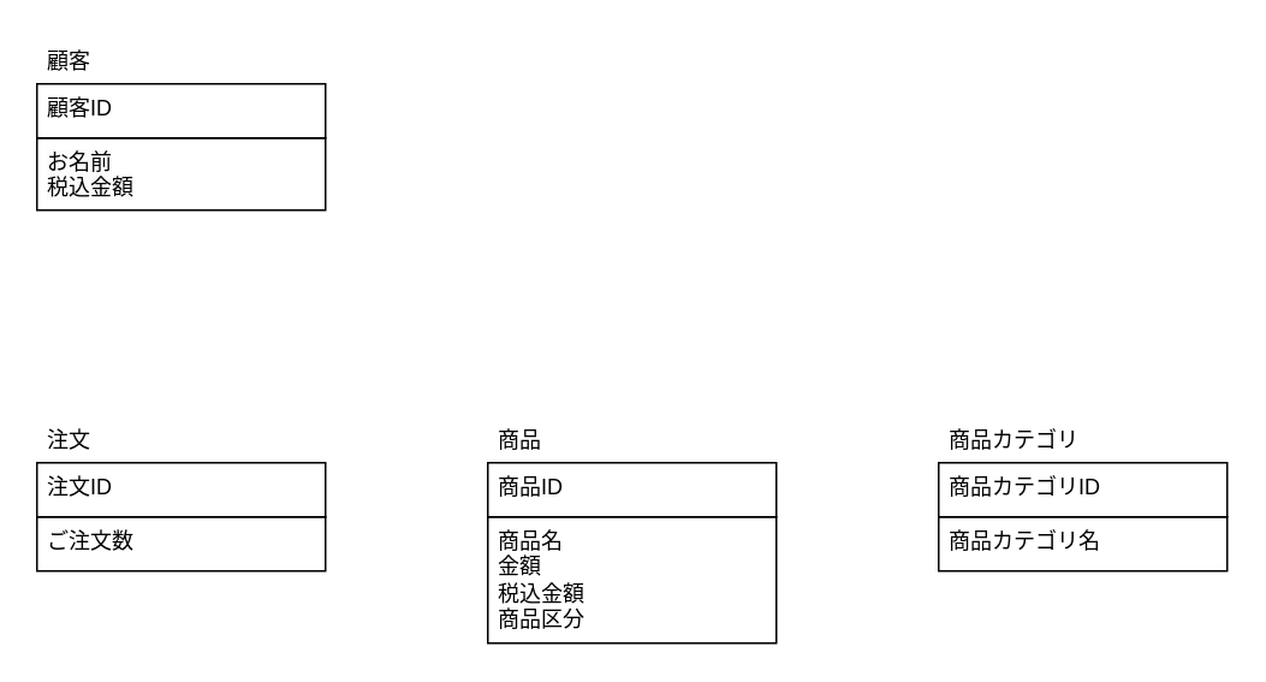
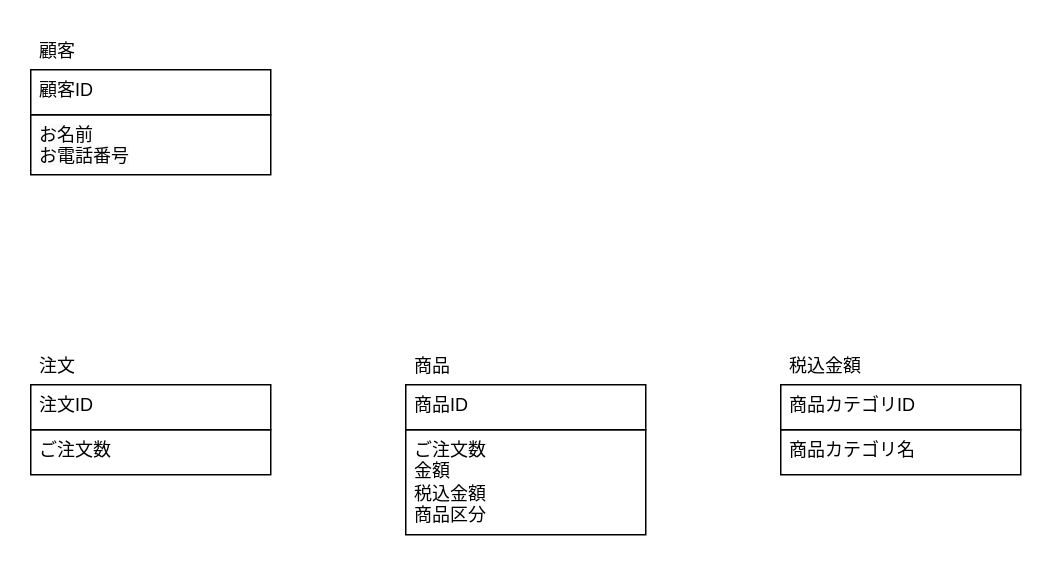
- <mxCell id="4" value="&lt;span style=&quot;color: rgb(0, 0, 0); font-family: Helvetica; font-size: 12px; font-style: normal; font-variant-ligatures: normal; font-variant-caps: normal; font-weight: 400; letter-spacing: normal; orphans: 2; text-align: left; text-indent: 0px; text-transform: none; widows: 2; word-spacing: 0px; -webkit-text-stroke-width: 0px; background-color: rgb(251, 251, 251); text-decoration-thickness: initial; text-decoration-style: initial; text-decoration-color: initial; float: none; display: inline !important;&quot;&gt;お名前&lt;/span&gt;&lt;br style=&quot;--tw-border-spacing-x: 0; --tw-border-spacing-y: 0; --tw-translate-x: 0; --tw-translate-y: 0; --tw-rotate: 0; --tw-skew-x: 0; --tw-skew-y: 0; --tw-scale-x: 1; --tw-scale-y: 1; --tw-pan-x: ; --tw-pan-y: ; --tw-pinch-zoom: ; --tw-scroll-snap-strictness: proximity; --tw-ordinal: ; --tw-slashed-zero: ; --tw-numeric-figure: ; --tw-numeric-spacing: ; --tw-numeric-fraction: ; --tw-ring-inset: ; --tw-ring-offset-width: 0px; --tw-ring-offset-color: #fff; --tw-ring-color: rgba(59,130,246,.5); --tw-ring-offset-shadow: 0 0 #0000; --tw-ring-shadow: 0 0 #0000; --tw-shadow: 0 0 #0000; --tw-shadow-colored: 0 0 #0000; --tw-blur: ; --tw-brightness: ; --tw-contrast: ; --tw-grayscale: ; --tw-hue-rotate: ; --tw-invert: ; --tw-saturate: ; --tw-sepia: ; --tw-drop-shadow: ; --tw-backdrop-blur: ; --tw-backdrop-brightness: ; --tw-backdrop-contrast: ; --tw-backdrop-grayscale: ; --tw-backdrop-hue-rotate: ; --tw-backdrop-invert: ; --tw-backdrop-opacity: ; --tw-backdrop-saturate: ; --tw-backdrop-sepia: ; border-color: var(--border-color); color: rgb(0, 0, 0); font-family: Helvetica; font-size: 12px; font-style: normal; font-variant-ligatures: normal; font-variant-caps: normal; font-weight: 400; letter-spacing: normal; orphans: 2; text-align: left; text-indent: 0px; text-transform: none; widows: 2; word-spacing: 0px; -webkit-text-stroke-width: 0px; background-color: rgb(251, 251, 251); text-decoration-thickness: initial; text-decoration-style: initial; text-decoration-color: initial;&quot;&gt;&lt;span style=&quot;color: rgb(0, 0, 0); font-family: Helvetica; font-size: 12px; font-style: normal; font-variant-ligatures: normal; font-variant-caps: normal; font-weight: 400; letter-spacing: normal; orphans: 2; text-align: left; text-indent: 0px; text-transform: none; widows: 2; word-spacing: 0px; -webkit-text-stroke-width: 0px; background-color: rgb(251, 251, 251); text-decoration-thickness: initial; text-decoration-style: initial; text-decoration-color: initial; float: none; display: inline !important;&quot;&gt;税込金額&lt;/span&gt;" style="text;html=1;align=left;verticalAlign=top;resizable=0;points=[];autosize=1;strokeColor=default;fillColor=none;spacingLeft=4;spacingRight=4;" parent="2" vertex="1"><mxGeometry y="56" width="160" height="40" as="geometry" /></mxCell>
+ <mxCell id="4" value="&lt;span style=&quot;color: rgb(0, 0, 0); font-family: Helvetica; font-size: 12px; font-style: normal; font-variant-ligatures: normal; font-variant-caps: normal; font-weight: 400; letter-spacing: normal; orphans: 2; text-align: left; text-indent: 0px; text-transform: none; widows: 2; word-spacing: 0px; -webkit-text-stroke-width: 0px; background-color: rgb(251, 251, 251); text-decoration-thickness: initial; text-decoration-style: initial; text-decoration-color: initial; float: none; display: inline !important;&quot;&gt;お名前&lt;/span&gt;&lt;br style=&quot;--tw-border-spacing-x: 0; --tw-border-spacing-y: 0; --tw-translate-x: 0; --tw-translate-y: 0; --tw-rotate: 0; --tw-skew-x: 0; --tw-skew-y: 0; --tw-scale-x: 1; --tw-scale-y: 1; --tw-pan-x: ; --tw-pan-y: ; --tw-pinch-zoom: ; --tw-scroll-snap-strictness: proximity; --tw-ordinal: ; --tw-slashed-zero: ; --tw-numeric-figure: ; --tw-numeric-spacing: ; --tw-numeric-fraction: ; --tw-ring-inset: ; --tw-ring-offset-width: 0px; --tw-ring-offset-color: #fff; --tw-ring-color: rgba(59,130,246,.5); --tw-ring-offset-shadow: 0 0 #0000; --tw-ring-shadow: 0 0 #0000; --tw-shadow: 0 0 #0000; --tw-shadow-colored: 0 0 #0000; --tw-blur: ; --tw-brightness: ; --tw-contrast: ; --tw-grayscale: ; --tw-hue-rotate: ; --tw-invert: ; --tw-saturate: ; --tw-sepia: ; --tw-drop-shadow: ; --tw-backdrop-blur: ; --tw-backdrop-brightness: ; --tw-backdrop-contrast: ; --tw-backdrop-grayscale: ; --tw-backdrop-hue-rotate: ; --tw-backdrop-invert: ; --tw-backdrop-opacity: ; --tw-backdrop-saturate: ; --tw-backdrop-sepia: ; border-color: var(--border-color); color: rgb(0, 0, 0); font-family: Helvetica; font-size: 12px; font-style: normal; font-variant-ligatures: normal; font-variant-caps: normal; font-weight: 400; letter-spacing: normal; orphans: 2; text-align: left; text-indent: 0px; text-transform: none; widows: 2; word-spacing: 0px; -webkit-text-stroke-width: 0px; background-color: rgb(251, 251, 251); text-decoration-thickness: initial; text-decoration-style: initial; text-decoration-color: initial;&quot;&gt;&lt;span style=&quot;color: rgb(0, 0, 0); font-family: Helvetica; font-size: 12px; font-style: normal; font-variant-ligatures: normal; font-variant-caps: normal; font-weight: 400; letter-spacing: normal; orphans: 2; text-align: left; text-indent: 0px; text-transform: none; widows: 2; word-spacing: 0px; -webkit-text-stroke-width: 0px; background-color: rgb(251, 251, 251); text-decoration-thickness: initial; text-decoration-style: initial; text-decoration-color: initial; float: none; display: inline !important;&quot;&gt;お電話番号&lt;/span&gt;" style="text;html=1;align=left;verticalAlign=top;resizable=0;points=[];autosize=1;strokeColor=default;fillColor=none;spacingLeft=4;spacingRight=4;" parent="2" vertex="1"><mxGeometry y="56" width="160" height="40" as="geometry" /></mxCell>
- <mxCell id="11" value="商品カテゴリ" style="swimlane;fontStyle=0;childLayout=stackLayout;horizontal=1;startSize=26;horizontalStack=0;resizeParent=1;resizeParentMax=0;resizeLast=0;collapsible=1;marginBottom=0;align=left;fontSize=12;whiteSpace=wrap;html=1;verticalAlign=top;labelPosition=center;verticalLabelPosition=middle;fillColor=none;strokeColor=none;gradientColor=none;spacingLeft=4;spacingRight=4;" parent="1" vertex="1"><mxGeometry x="520" y="230" width="160" height="86" as="geometry"><mxRectangle x="150" y="110" width="80" height="30" as="alternateBounds" /></mxGeometry></mxCell>
+ <mxCell id="11" value="税込金額" style="swimlane;fontStyle=0;childLayout=stackLayout;horizontal=1;startSize=26;horizontalStack=0;resizeParent=1;resizeParentMax=0;resizeLast=0;collapsible=1;marginBottom=0;align=left;fontSize=12;whiteSpace=wrap;html=1;verticalAlign=top;labelPosition=center;verticalLabelPosition=middle;fillColor=none;strokeColor=none;gradientColor=none;spacingLeft=4;spacingRight=4;" parent="1" vertex="1"><mxGeometry x="520" y="230" width="160" height="86" as="geometry"><mxRectangle x="150" y="110" width="80" height="30" as="alternateBounds" /></mxGeometry></mxCell>
- <mxCell id="7" value="商品名&lt;br&gt;金額&lt;br&gt;税込金額&lt;br&gt;商品区分" style="text;html=1;align=left;verticalAlign=top;resizable=0;points=[];autosize=1;strokeColor=default;fillColor=none;spacingLeft=4;spacingRight=4;" parent="5" vertex="1"><mxGeometry y="56" width="160" height="70" as="geometry" /></mxCell>
+ <mxCell id="7" value="ご注文数&lt;br&gt;金額&lt;br&gt;税込金額&lt;br&gt;商品区分" style="text;html=1;align=left;verticalAlign=top;resizable=0;points=[];autosize=1;strokeColor=default;fillColor=none;spacingLeft=4;spacingRight=4;" parent="5" vertex="1"><mxGeometry y="56" width="160" height="70" as="geometry" /></mxCell>
